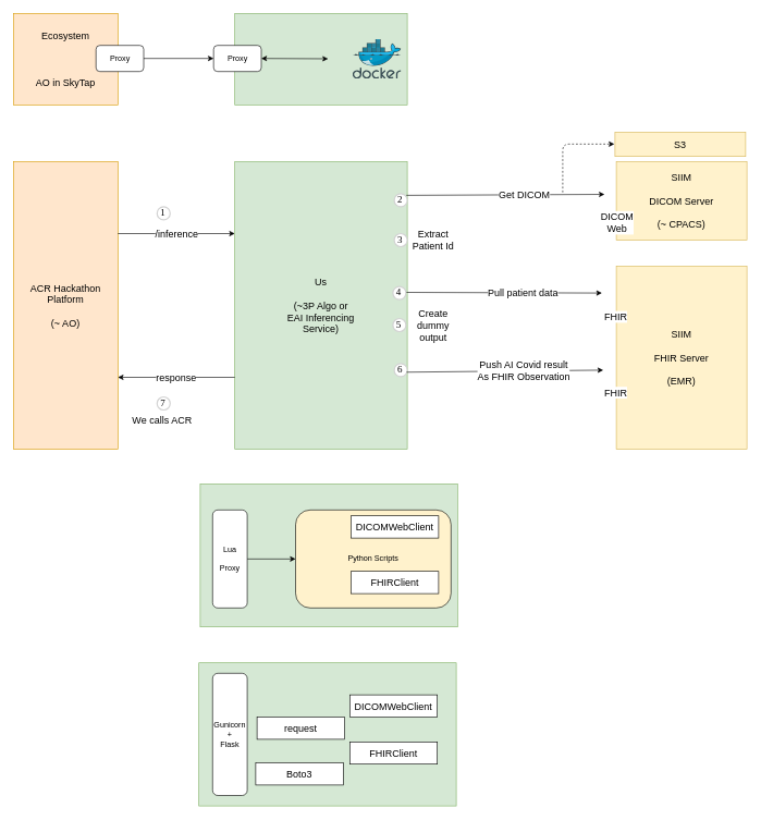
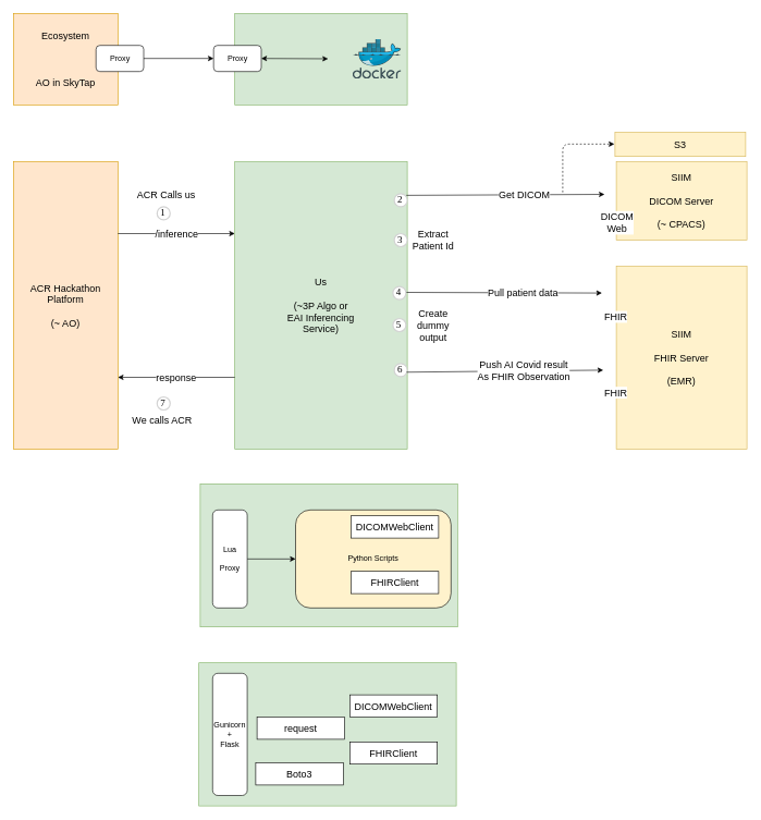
+ <mxCell id="29" value="ACR Calls us" style="text;html=1;strokeColor=none;fillColor=none;align=center;verticalAlign=middle;whiteSpace=wrap;rounded=0;fontSize=15;" parent="1" vertex="1"><mxGeometry x="204" y="287" width="100" height="20" as="geometry" /></mxCell>
